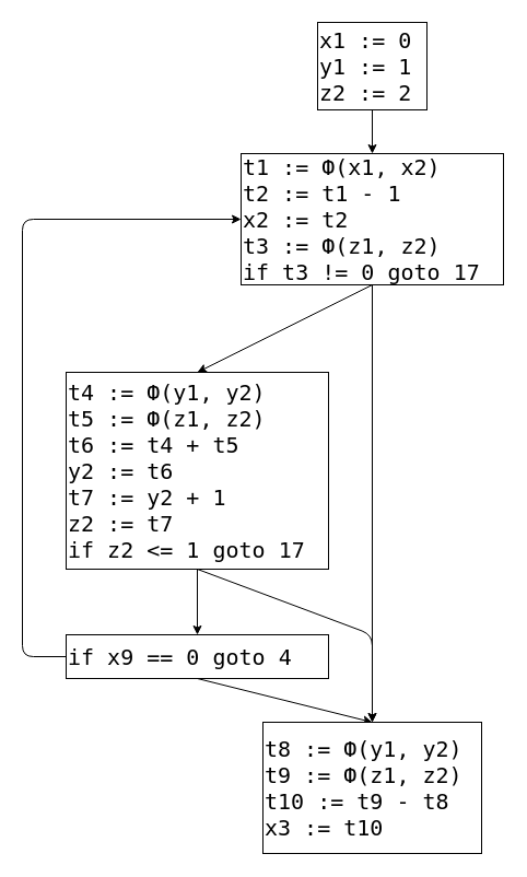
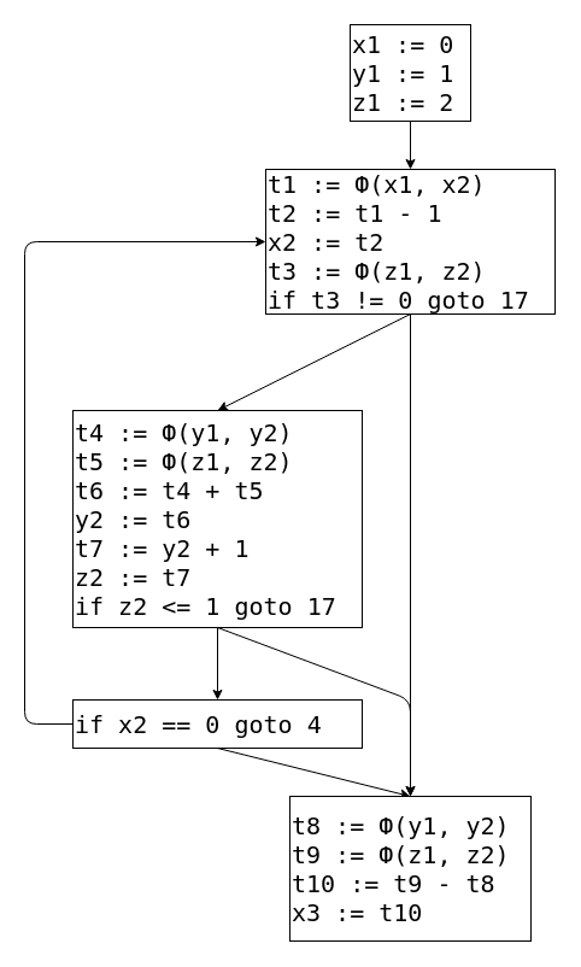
- <mxCell id="3" value="&lt;pre style=&quot;font-size: 20px&quot;&gt;&lt;font style=&quot;font-size: 20px&quot;&gt;x1 := 0&lt;br&gt;&lt;/font&gt;&lt;font style=&quot;font-size: 20px&quot;&gt;y1 := 1&lt;br&gt;&lt;/font&gt;&lt;font style=&quot;font-size: 20px&quot;&gt;z2 := 2&lt;/font&gt;&lt;/pre&gt;" style="rounded=0;whiteSpace=wrap;html=1;align=left;" parent="1" vertex="1"><mxGeometry x="290" y="20" width="100" height="80" as="geometry" /></mxCell>
+ <mxCell id="3" value="&lt;pre style=&quot;font-size: 20px&quot;&gt;&lt;font style=&quot;font-size: 20px&quot;&gt;x1 := 0&lt;br&gt;&lt;/font&gt;&lt;font style=&quot;font-size: 20px&quot;&gt;y1 := 1&lt;br&gt;&lt;/font&gt;&lt;font style=&quot;font-size: 20px&quot;&gt;z1 := 2&lt;/font&gt;&lt;/pre&gt;" style="rounded=0;whiteSpace=wrap;html=1;align=left;" parent="1" vertex="1"><mxGeometry x="290" y="20" width="100" height="80" as="geometry" /></mxCell>
- <mxCell id="12" value="&lt;pre&gt;&lt;span style=&quot;font-size: 20px&quot;&gt;if x9 == 0 goto 4&lt;br&gt;&lt;/span&gt;&lt;/pre&gt;" style="rounded=0;whiteSpace=wrap;html=1;align=left;" vertex="1" parent="1"><mxGeometry x="60" y="580" width="240" height="40" as="geometry" /></mxCell>
+ <mxCell id="12" value="&lt;pre&gt;&lt;span style=&quot;font-size: 20px&quot;&gt;if x2 == 0 goto 4&lt;br&gt;&lt;/span&gt;&lt;/pre&gt;" style="rounded=0;whiteSpace=wrap;html=1;align=left;" vertex="1" parent="1"><mxGeometry x="60" y="580" width="240" height="40" as="geometry" /></mxCell>
